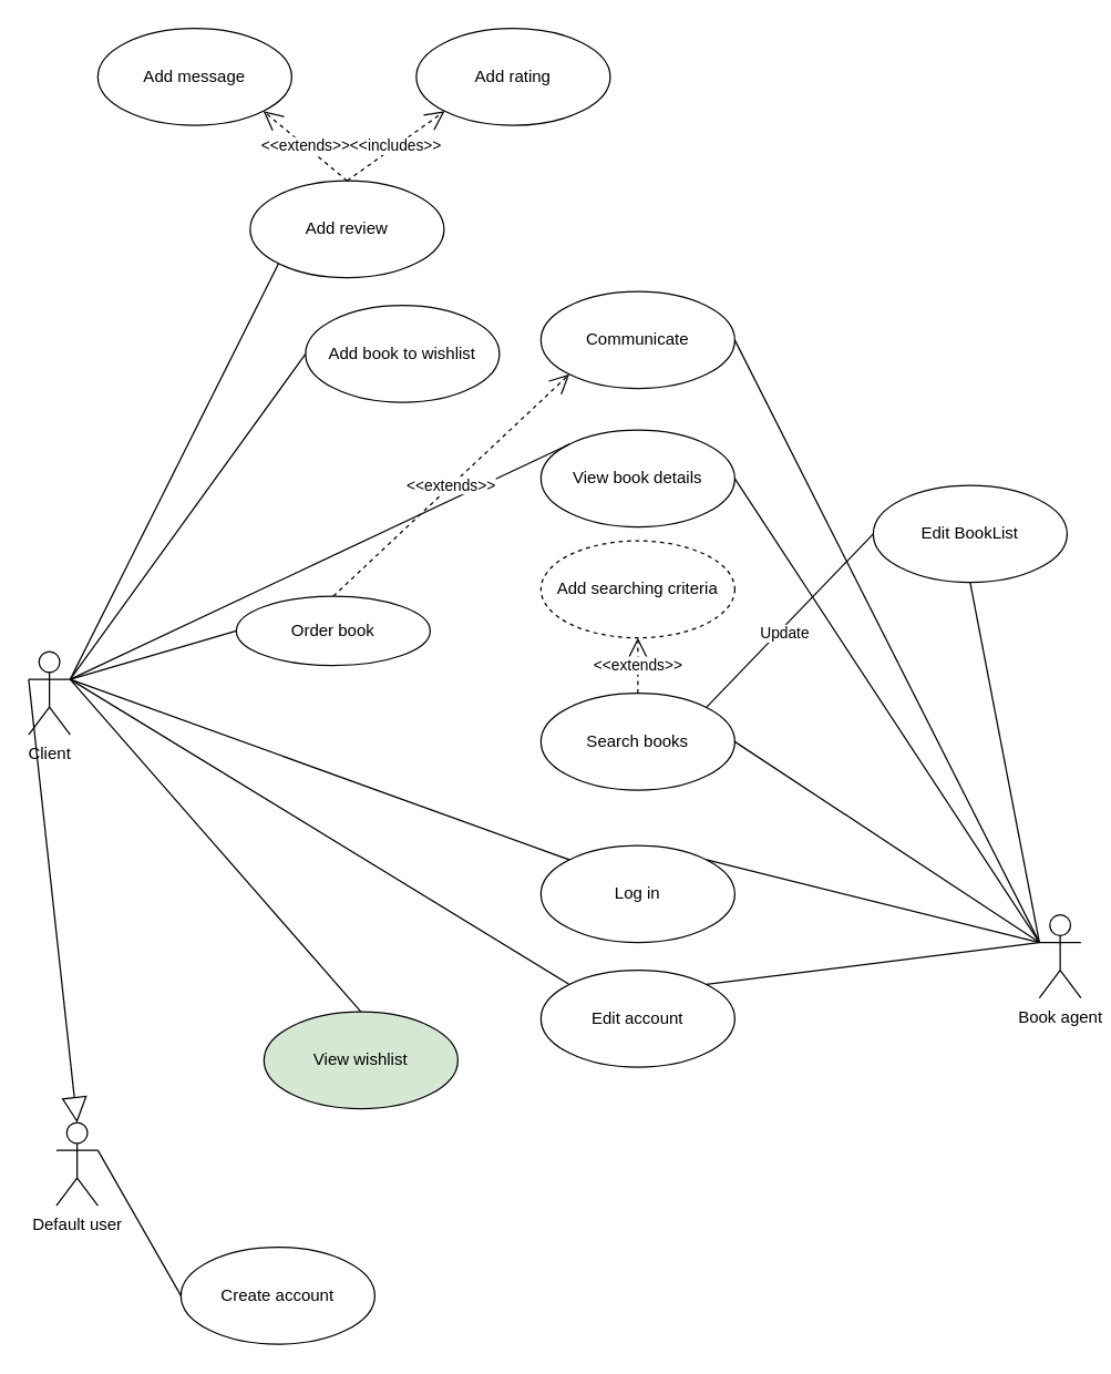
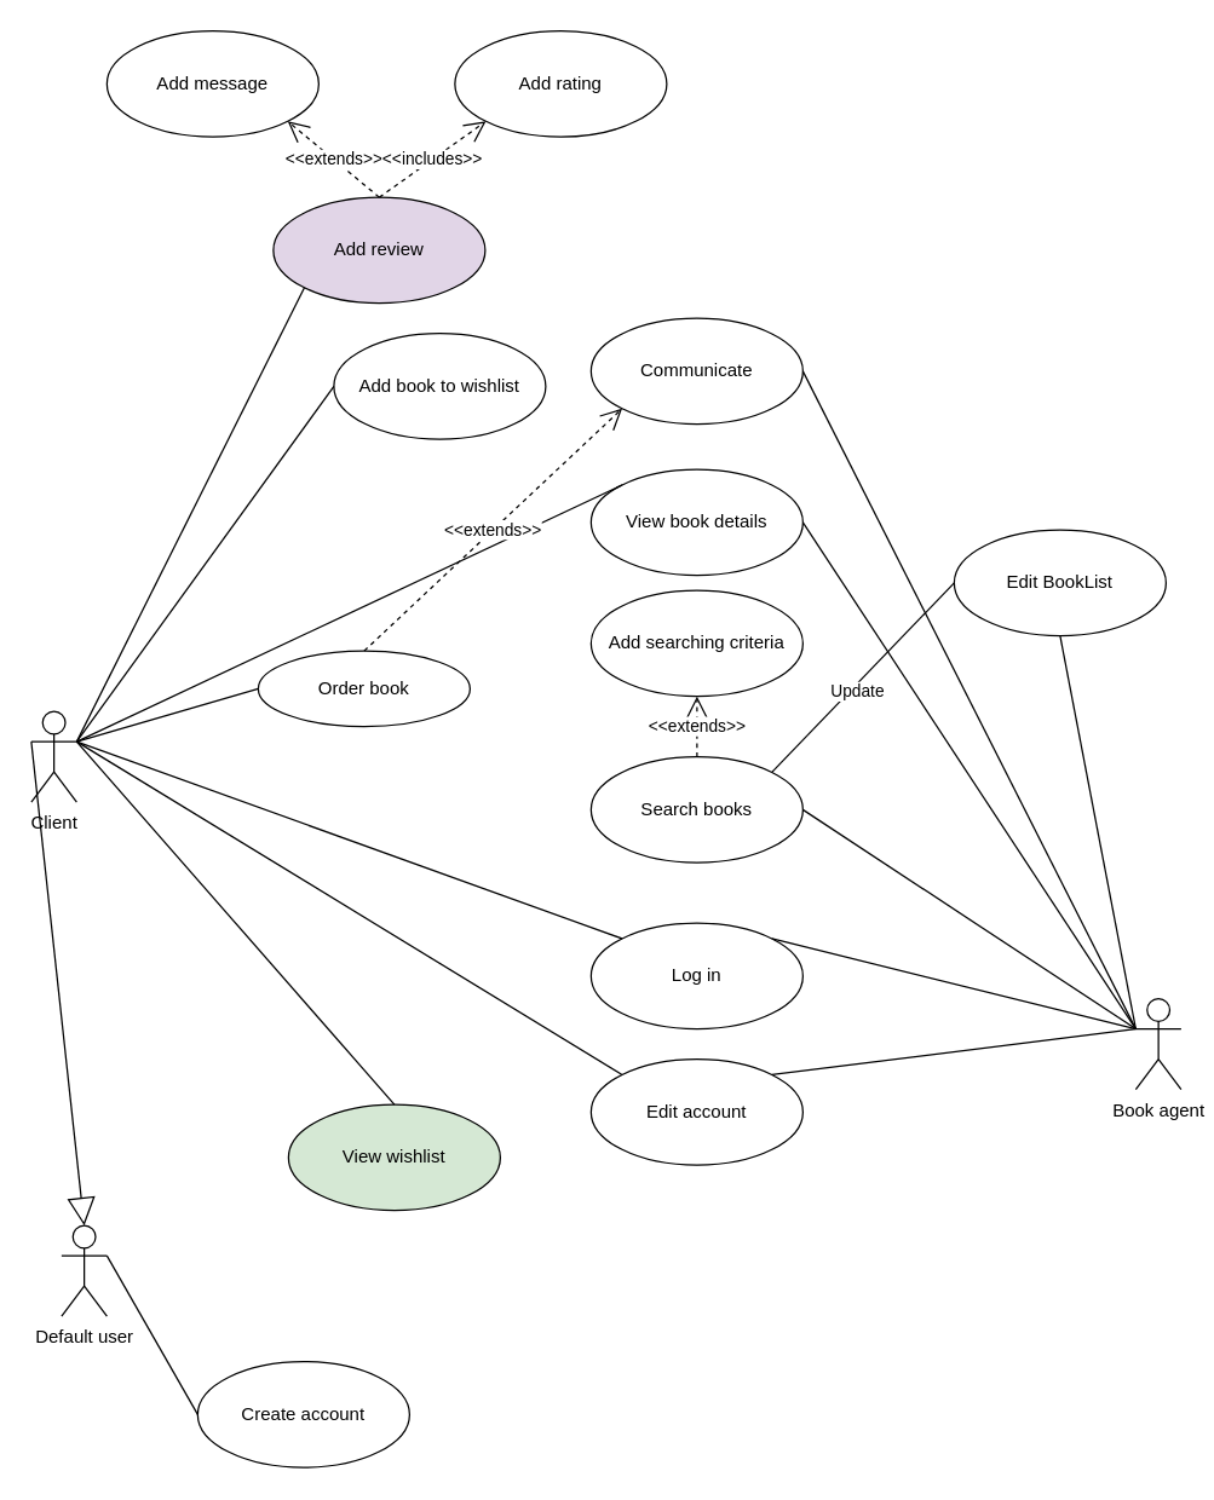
- <mxCell id="25" value="Add review" style="ellipse;whiteSpace=wrap;html=1;" parent="1" vertex="1"><mxGeometry x="180" y="130" width="140" height="70" as="geometry" /></mxCell>
+ <mxCell id="25" value="Add review" style="ellipse;whiteSpace=wrap;html=1;fillColor=#e1d5e7;" parent="1" vertex="1"><mxGeometry x="180" y="130" width="140" height="70" as="geometry" /></mxCell>
- <mxCell id="22" value="Add searching criteria" style="ellipse;whiteSpace=wrap;html=1;dashed=1;" parent="1" vertex="1"><mxGeometry x="390" y="390" width="140" height="70" as="geometry" /></mxCell>
+ <mxCell id="22" value="Add searching criteria" style="ellipse;whiteSpace=wrap;html=1;" parent="1" vertex="1"><mxGeometry x="390" y="390" width="140" height="70" as="geometry" /></mxCell>
